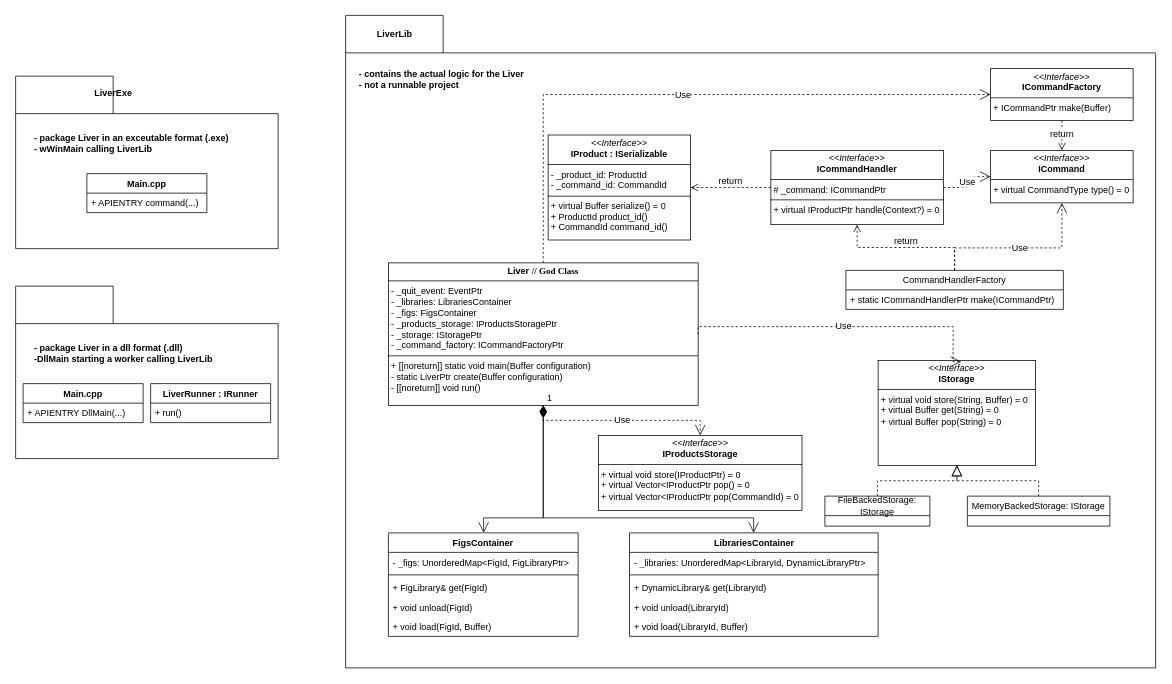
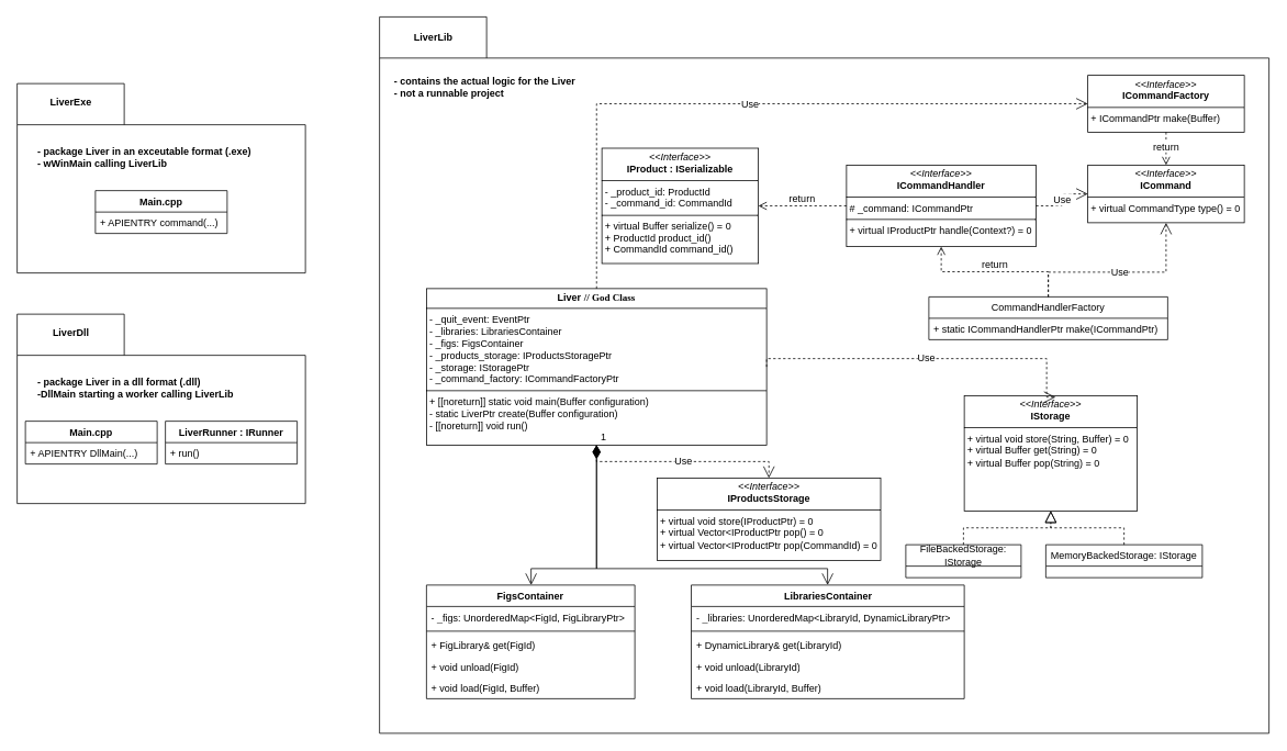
- <mxCell id="4" value="LiverExe" style="text;align=center;fontStyle=1;verticalAlign=middle;spacingLeft=3;spacingRight=3;strokeColor=none;rotatable=0;points=[[0,0.5],[1,0.5]];portConstraint=eastwest;html=1;" vertex="1" parent="2"><mxGeometry x="85" y="10" width="90" height="26" as="geometry" /></mxCell>
+ <mxCell id="4" value="LiverExe" style="text;align=center;fontStyle=1;verticalAlign=middle;spacingLeft=3;spacingRight=3;strokeColor=none;rotatable=0;points=[[0,0.5],[1,0.5]];portConstraint=eastwest;html=1;" vertex="1" parent="2"><mxGeometry x="20" y="10" width="90" height="26" as="geometry" /></mxCell>
+ <mxCell id="10" value="LiverDll" style="text;align=center;fontStyle=1;verticalAlign=middle;spacingLeft=3;spacingRight=3;strokeColor=none;rotatable=0;points=[[0,0.5],[1,0.5]];portConstraint=eastwest;html=1;" vertex="1" parent="8"><mxGeometry x="20" y="10" width="90" height="26" as="geometry" /></mxCell>
- <mxCell id="35" value="MemoryBackedStorage: IStorage" style="swimlane;fontStyle=0;childLayout=stackLayout;horizontal=1;startSize=26;fillColor=none;horizontalStack=0;resizeParent=1;resizeParentMax=0;resizeLast=0;collapsible=1;marginBottom=0;whiteSpace=wrap;html=1;" vertex="1" parent="16"><mxGeometry x="829" y="641" width="190" height="40" as="geometry" /></mxCell>
+ <mxCell id="35" value="MemoryBackedStorage: IStorage" style="swimlane;fontStyle=0;childLayout=stackLayout;horizontal=1;startSize=26;fillColor=none;horizontalStack=0;resizeParent=1;resizeParentMax=0;resizeLast=0;collapsible=1;marginBottom=0;whiteSpace=wrap;html=1;" vertex="1" parent="16"><mxGeometry x="809" y="641" width="190" height="40" as="geometry" /></mxCell>
